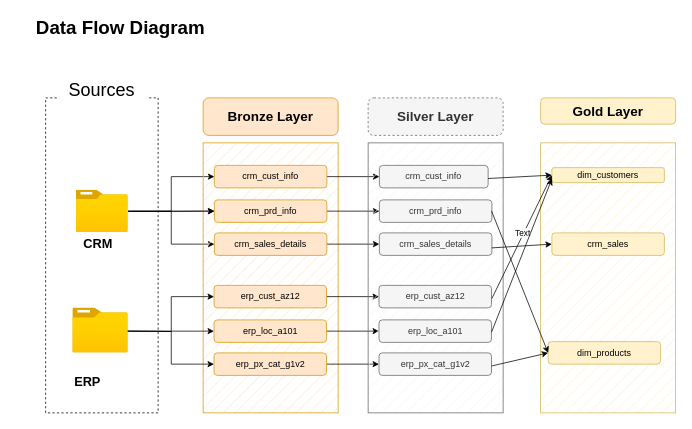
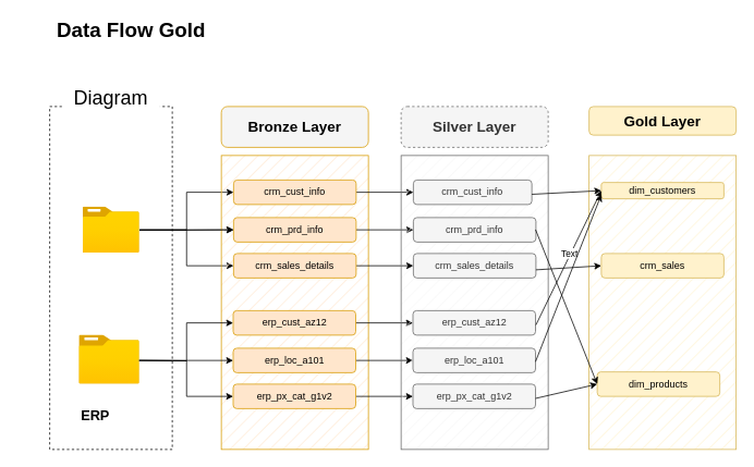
- <mxCell id="29" value="&lt;b&gt;&lt;font style=&quot;font-size: 25px;&quot;&gt;Data Flow Diagram&lt;/font&gt;&lt;/b&gt;" style="text;html=1;align=center;verticalAlign=middle;whiteSpace=wrap;rounded=0;" parent="1" vertex="1"><mxGeometry x="20" y="20" width="280" height="30" as="geometry" /></mxCell>
+ <mxCell id="29" value="&lt;b&gt;&lt;font style=&quot;font-size: 25px;&quot;&gt;Data Flow Gold&lt;/font&gt;&lt;/b&gt;" style="text;html=1;align=center;verticalAlign=middle;whiteSpace=wrap;rounded=0;" parent="1" vertex="1"><mxGeometry x="20" y="20" width="280" height="30" as="geometry" /></mxCell>
- <mxCell id="8" value="&lt;font style=&quot;font-size: 24px;&quot;&gt;Sources&lt;/font&gt;" style="rounded=0;whiteSpace=wrap;html=1;strokeColor=none;" parent="1" vertex="1"><mxGeometry x="75" y="90" width="120" height="60" as="geometry" /></mxCell>
+ <mxCell id="8" value="&lt;font style=&quot;font-size: 24px;&quot;&gt;Diagram&lt;/font&gt;" style="rounded=0;whiteSpace=wrap;html=1;strokeColor=none;" parent="1" vertex="1"><mxGeometry x="75" y="90" width="120" height="60" as="geometry" /></mxCell>
- <mxCell id="12" value="&lt;b&gt;&lt;font style=&quot;font-size: 18px;&quot;&gt;Bronze Layer&lt;/font&gt;&lt;/b&gt;" style="rounded=1;whiteSpace=wrap;html=1;fillColor=#ffe6cc;strokeColor=#d79b00;" parent="1" vertex="1"><mxGeometry x="270" y="130" width="180" height="50" as="geometry" /></mxCell>
+ <mxCell id="12" value="&lt;b&gt;&lt;font style=&quot;font-size: 18px;&quot;&gt;Bronze Layer&lt;/font&gt;&lt;/b&gt;" style="rounded=1;whiteSpace=wrap;html=1;fillColor=#f5f5f5;strokeColor=#d79b00;" parent="1" vertex="1"><mxGeometry x="270" y="130" width="180" height="50" as="geometry" /></mxCell>
- <mxCell id="9" value="&lt;b&gt;&lt;font style=&quot;font-size: 17px;&quot;&gt;CRM&lt;/font&gt;&lt;/b&gt;" style="text;html=1;align=center;verticalAlign=middle;whiteSpace=wrap;rounded=0;" parent="1" vertex="1"><mxGeometry x="100" y="310" width="60" height="30" as="geometry" /></mxCell>
